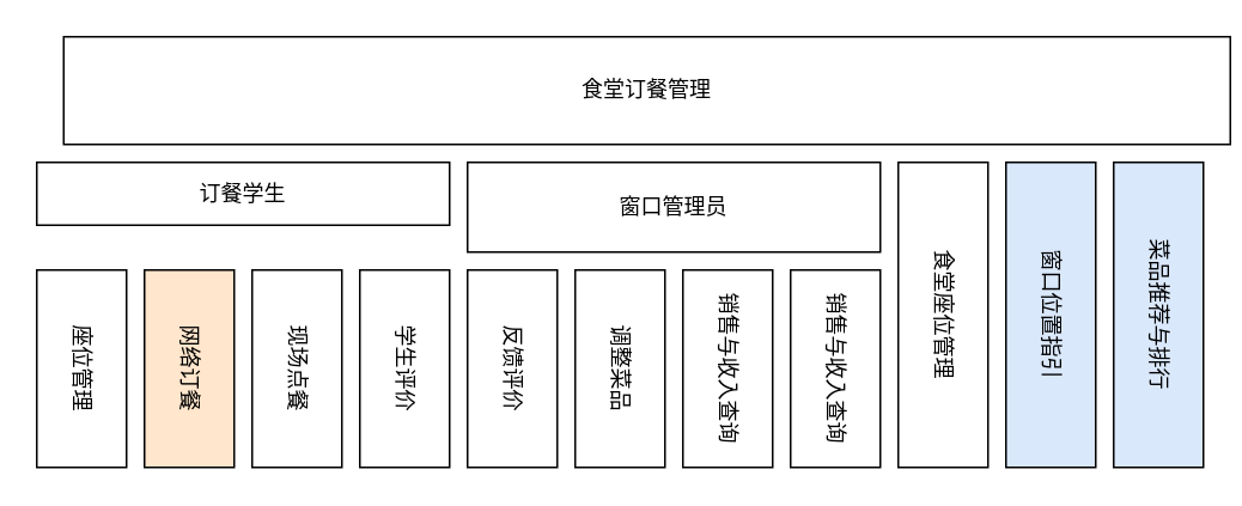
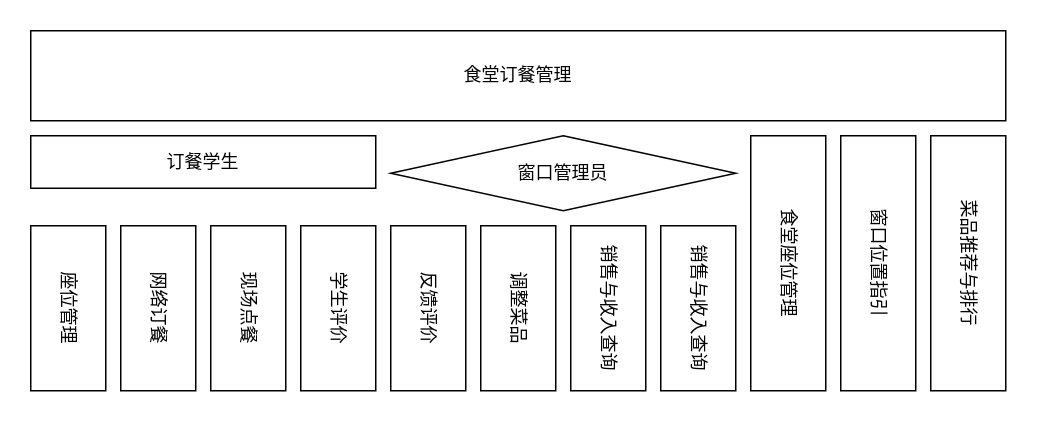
- <mxCell id="2" value="食堂订餐管理" style="rounded=0;whiteSpace=wrap;html=1;" vertex="1" parent="1"><mxGeometry x="35" y="20" width="650" height="60" as="geometry" /></mxCell>
+ <mxCell id="2" value="食堂订餐管理" style="rounded=0;whiteSpace=wrap;html=1;" vertex="1" parent="1"><mxGeometry x="20" y="20" width="650" height="60" as="geometry" /></mxCell>
- <mxCell id="5" value="窗口管理员" style="rounded=0;whiteSpace=wrap;html=1;" vertex="1" parent="1"><mxGeometry x="260" y="90" width="230" height="50" as="geometry" /></mxCell>
+ <mxCell id="5" value="窗口管理员" style="rhombus;whiteSpace=wrap;html=1;" vertex="1" parent="1"><mxGeometry x="260" y="90" width="230" height="50" as="geometry" /></mxCell>
- <mxCell id="13" value="窗口位置指引" style="rounded=0;whiteSpace=wrap;html=1;horizontal=0;rotation=-180;fillColor=#dae8fc;" vertex="1" parent="1"><mxGeometry x="560" y="90" width="50" height="170" as="geometry" /></mxCell>
+ <mxCell id="13" value="窗口位置指引" style="rounded=0;whiteSpace=wrap;html=1;horizontal=0;rotation=-180;" vertex="1" parent="1"><mxGeometry x="560" y="90" width="50" height="170" as="geometry" /></mxCell>
- <mxCell id="14" value="菜品推荐与排行" style="rounded=0;whiteSpace=wrap;html=1;horizontal=0;rotation=-180;fillColor=#dae8fc;" vertex="1" parent="1"><mxGeometry x="620" y="90" width="50" height="170" as="geometry" /></mxCell>
+ <mxCell id="14" value="菜品推荐与排行" style="rounded=0;whiteSpace=wrap;html=1;horizontal=0;rotation=-180;" vertex="1" parent="1"><mxGeometry x="620" y="90" width="50" height="170" as="geometry" /></mxCell>
- <mxCell id="6" value="网络订餐" style="rounded=0;whiteSpace=wrap;html=1;horizontal=0;rotation=-180;fillColor=#ffe6cc;" vertex="1" parent="1"><mxGeometry x="80" y="150" width="50" height="110" as="geometry" /></mxCell>
+ <mxCell id="6" value="网络订餐" style="rounded=0;whiteSpace=wrap;html=1;horizontal=0;rotation=-180;" vertex="1" parent="1"><mxGeometry x="80" y="150" width="50" height="110" as="geometry" /></mxCell>
